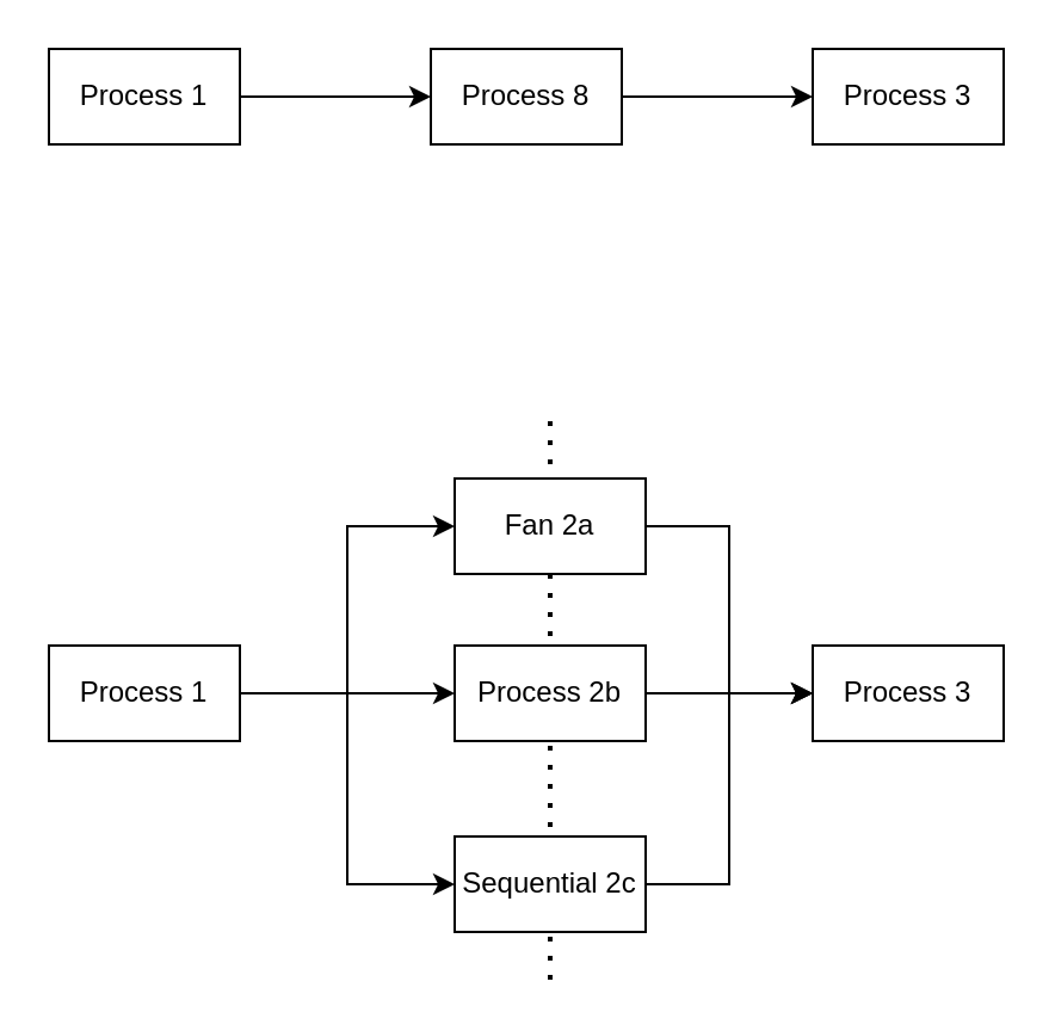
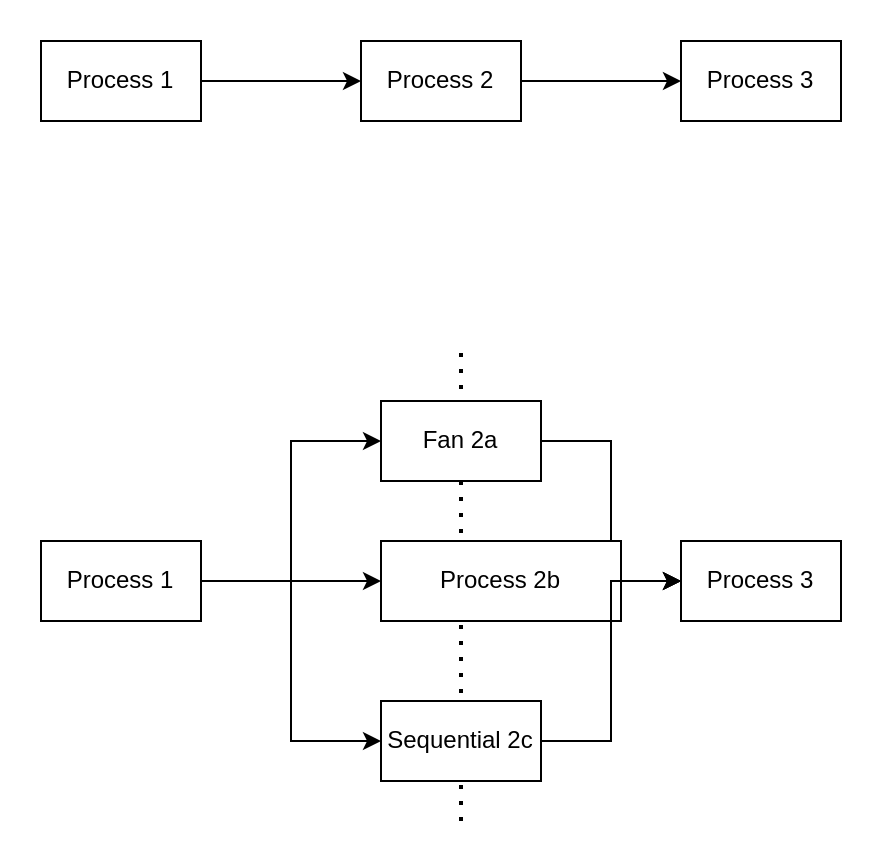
- <mxCell id="6" value="Process 8" style="rounded=0;whiteSpace=wrap;html=1;" vertex="1" parent="1"><mxGeometry x="180" y="20" width="80" height="40" as="geometry" /></mxCell>
+ <mxCell id="6" value="Process 2" style="rounded=0;whiteSpace=wrap;html=1;" vertex="1" parent="1"><mxGeometry x="180" y="20" width="80" height="40" as="geometry" /></mxCell>
- <mxCell id="15" value="Process 2b" style="rounded=0;whiteSpace=wrap;html=1;" vertex="1" parent="1"><mxGeometry x="190" y="270" width="80" height="40" as="geometry" /></mxCell>
+ <mxCell id="15" value="Process 2b" style="rounded=0;whiteSpace=wrap;html=1;" vertex="1" parent="1"><mxGeometry x="190" y="270" width="120" height="40" as="geometry" /></mxCell>
